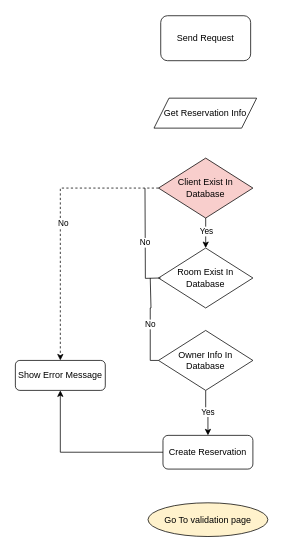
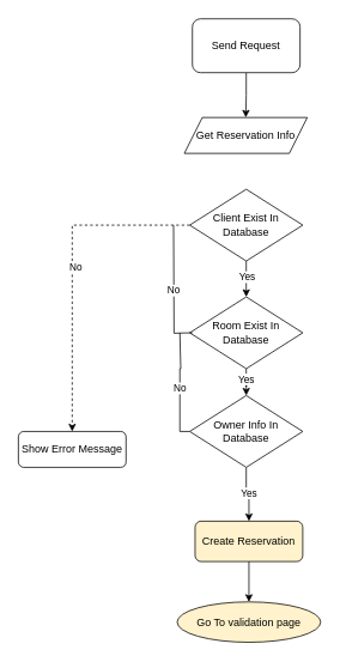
+ <mxCell id="2" style="edgeStyle=orthogonalEdgeStyle;rounded=0;orthogonalLoop=1;jettySize=auto;html=1;entryX=0.5;entryY=0;entryDx=0;entryDy=0;" parent="1" source="3" target="4" edge="1"><mxGeometry relative="1" as="geometry" /></mxCell>
- <mxCell id="9" value="Client Exist In Database" style="rhombus;whiteSpace=wrap;html=1;fillColor=#f8cecc;" parent="1" vertex="1"><mxGeometry x="211" y="210" width="126" height="80" as="geometry" /></mxCell>
+ <mxCell id="9" value="Client Exist In Database" style="rhombus;whiteSpace=wrap;html=1;" parent="1" vertex="1"><mxGeometry x="211" y="210" width="126" height="80" as="geometry" /></mxCell>
+ <mxCell id="10" style="edgeStyle=orthogonalEdgeStyle;rounded=0;orthogonalLoop=1;jettySize=auto;html=1;" parent="1" source="12" target="15" edge="1"><mxGeometry relative="1" as="geometry" /></mxCell>
+ <mxCell id="11" value="Yes" style="edgeLabel;html=1;align=center;verticalAlign=middle;resizable=0;points=[];" vertex="1" connectable="0" parent="10"><mxGeometry x="0.151" y="1" relative="1" as="geometry"><mxPoint as="offset" /></mxGeometry></mxCell>
- <mxCell id="21" style="edgeStyle=orthogonalEdgeStyle;rounded=0;orthogonalLoop=1;jettySize=auto;html=1;" edge="1" parent="1" source="22" target="20"><mxGeometry relative="1" as="geometry" /></mxCell>
+ <mxCell id="21" style="edgeStyle=orthogonalEdgeStyle;rounded=0;orthogonalLoop=1;jettySize=auto;html=1;" edge="1" parent="1" source="22" target="23"><mxGeometry relative="1" as="geometry" /></mxCell>
- <mxCell id="22" value="Create Reservation" style="rounded=1;whiteSpace=wrap;html=1;" vertex="1" parent="1"><mxGeometry x="217" y="580" width="120" height="45" as="geometry" /></mxCell>
+ <mxCell id="22" value="Create Reservation" style="rounded=1;whiteSpace=wrap;html=1;fillColor=#fff2cc;" vertex="1" parent="1"><mxGeometry x="217" y="580" width="120" height="45" as="geometry" /></mxCell>
